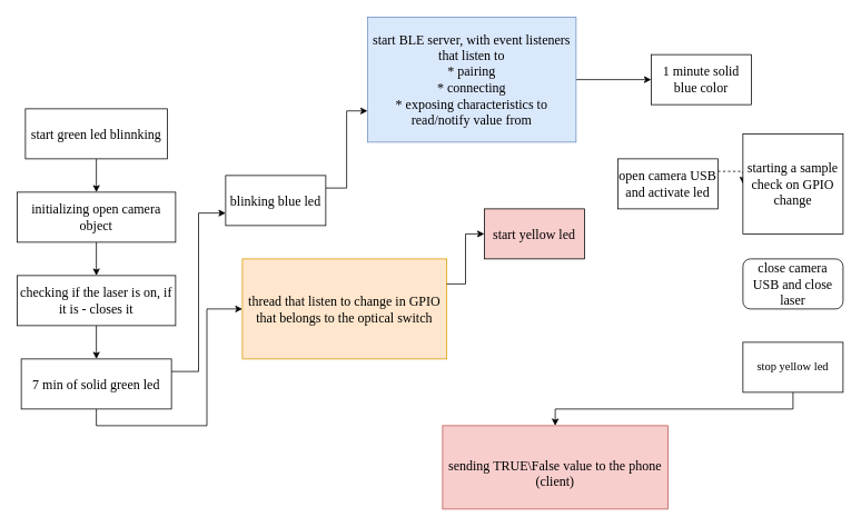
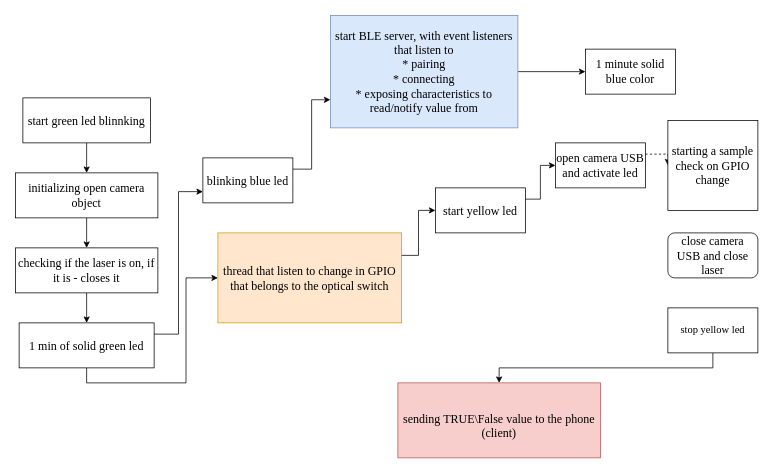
+ <mxCell id="24" value="" style="edgeStyle=orthogonalEdgeStyle;rounded=0;orthogonalLoop=1;jettySize=auto;html=1;exitX=1;exitY=0.25;exitDx=0;exitDy=0;entryX=0;entryY=0.5;entryDx=0;entryDy=0;" edge="1" parent="1" source="22" target="25"><mxGeometry relative="1" as="geometry"><mxPoint x="720" y="265" as="sourcePoint" /><mxPoint x="780" y="250" as="targetPoint" /></mxGeometry></mxCell>
- <mxCell id="22" value="&lt;font size=&quot;3&quot; face=&quot;Verdana&quot;&gt;start yellow led&lt;br&gt;&lt;/font&gt;" style="rounded=0;whiteSpace=wrap;html=1;fillColor=#f8cecc;" vertex="1" parent="1"><mxGeometry x="580" y="250" width="120" height="60" as="geometry" /></mxCell>
+ <mxCell id="22" value="&lt;font size=&quot;3&quot; face=&quot;Verdana&quot;&gt;start yellow led&lt;br&gt;&lt;/font&gt;" style="rounded=0;whiteSpace=wrap;html=1;" vertex="1" parent="1"><mxGeometry x="580" y="250" width="120" height="60" as="geometry" /></mxCell>
- <mxCell id="10" value="&lt;font size=&quot;3&quot; face=&quot;Verdana&quot;&gt;7 min of solid green led&lt;/font&gt;" style="rounded=0;whiteSpace=wrap;html=1;" vertex="1" parent="1"><mxGeometry x="25" y="430" width="180" height="60" as="geometry" /></mxCell>
+ <mxCell id="10" value="&lt;font size=&quot;3&quot; face=&quot;Verdana&quot;&gt;1 min of solid green led&lt;/font&gt;" style="rounded=0;whiteSpace=wrap;html=1;" vertex="1" parent="1"><mxGeometry x="25" y="430" width="180" height="60" as="geometry" /></mxCell>
